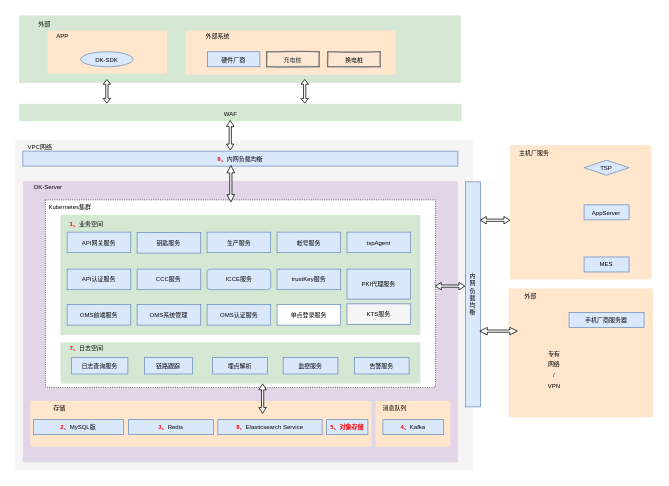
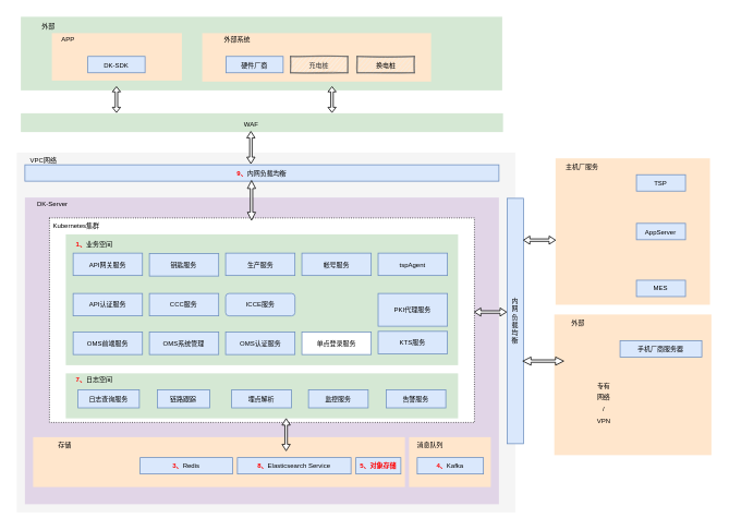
- <mxCell id="53" value="DK-SDK" style="ellipse;whiteSpace=wrap;html=1;fillColor=#dae8fc;strokeColor=#6c8ebf;fontSize=8;" parent="1" vertex="1"><mxGeometry x="107" y="68.5" width="70" height="20" as="geometry" /></mxCell>
+ <mxCell id="53" value="DK-SDK" style="rounded=0;whiteSpace=wrap;html=1;fillColor=#dae8fc;strokeColor=#6c8ebf;fontSize=8;" parent="1" vertex="1"><mxGeometry x="107" y="68.5" width="70" height="20" as="geometry" /></mxCell>
- <mxCell id="61" value="TSP" style="rhombus;whiteSpace=wrap;html=1;fillColor=#dae8fc;strokeColor=#6c8ebf;fontSize=8;" parent="1" vertex="1"><mxGeometry x="778.25" y="213.12" width="60" height="20" as="geometry" /></mxCell>
+ <mxCell id="61" value="TSP" style="rounded=0;whiteSpace=wrap;html=1;fillColor=#dae8fc;strokeColor=#6c8ebf;fontSize=8;" parent="1" vertex="1"><mxGeometry x="778.25" y="213.12" width="60" height="20" as="geometry" /></mxCell>
- <mxCell id="33" value="trustKey服务" style="rounded=0;whiteSpace=wrap;html=1;fillColor=#dae8fc;strokeColor=#6c8ebf;fontSize=8;verticalAlign=middle;flipH=1;" parent="19" vertex="1"><mxGeometry x="279.889" y="44.316" width="84.815" height="27.368" as="geometry" /></mxCell>
- <mxCell id="34" value="KTS服务" style="rounded=0;whiteSpace=wrap;html=1;fillColor=#f5f5f5;strokeColor=#6c8ebf;fontSize=8;verticalAlign=middle;" parent="19" vertex="1"><mxGeometry x="373.186" y="90.63" width="84.815" height="27.368" as="geometry" /></mxCell>
+ <mxCell id="34" value="KTS服务" style="rounded=0;whiteSpace=wrap;html=1;fillColor=#dae8fc;strokeColor=#6c8ebf;fontSize=8;verticalAlign=middle;" parent="19" vertex="1"><mxGeometry x="373.186" y="90.63" width="84.815" height="27.368" as="geometry" /></mxCell>
- <mxCell id="17" value="&lt;b&gt;&lt;font color=&quot;#ff0000&quot;&gt;2、&lt;/font&gt;&lt;/b&gt;MySQL版" style="rounded=0;whiteSpace=wrap;html=1;fillColor=#dae8fc;strokeColor=#6c8ebf;fontSize=8;" parent="1" vertex="1"><mxGeometry x="44" y="559" width="120" height="20" as="geometry" /></mxCell>
